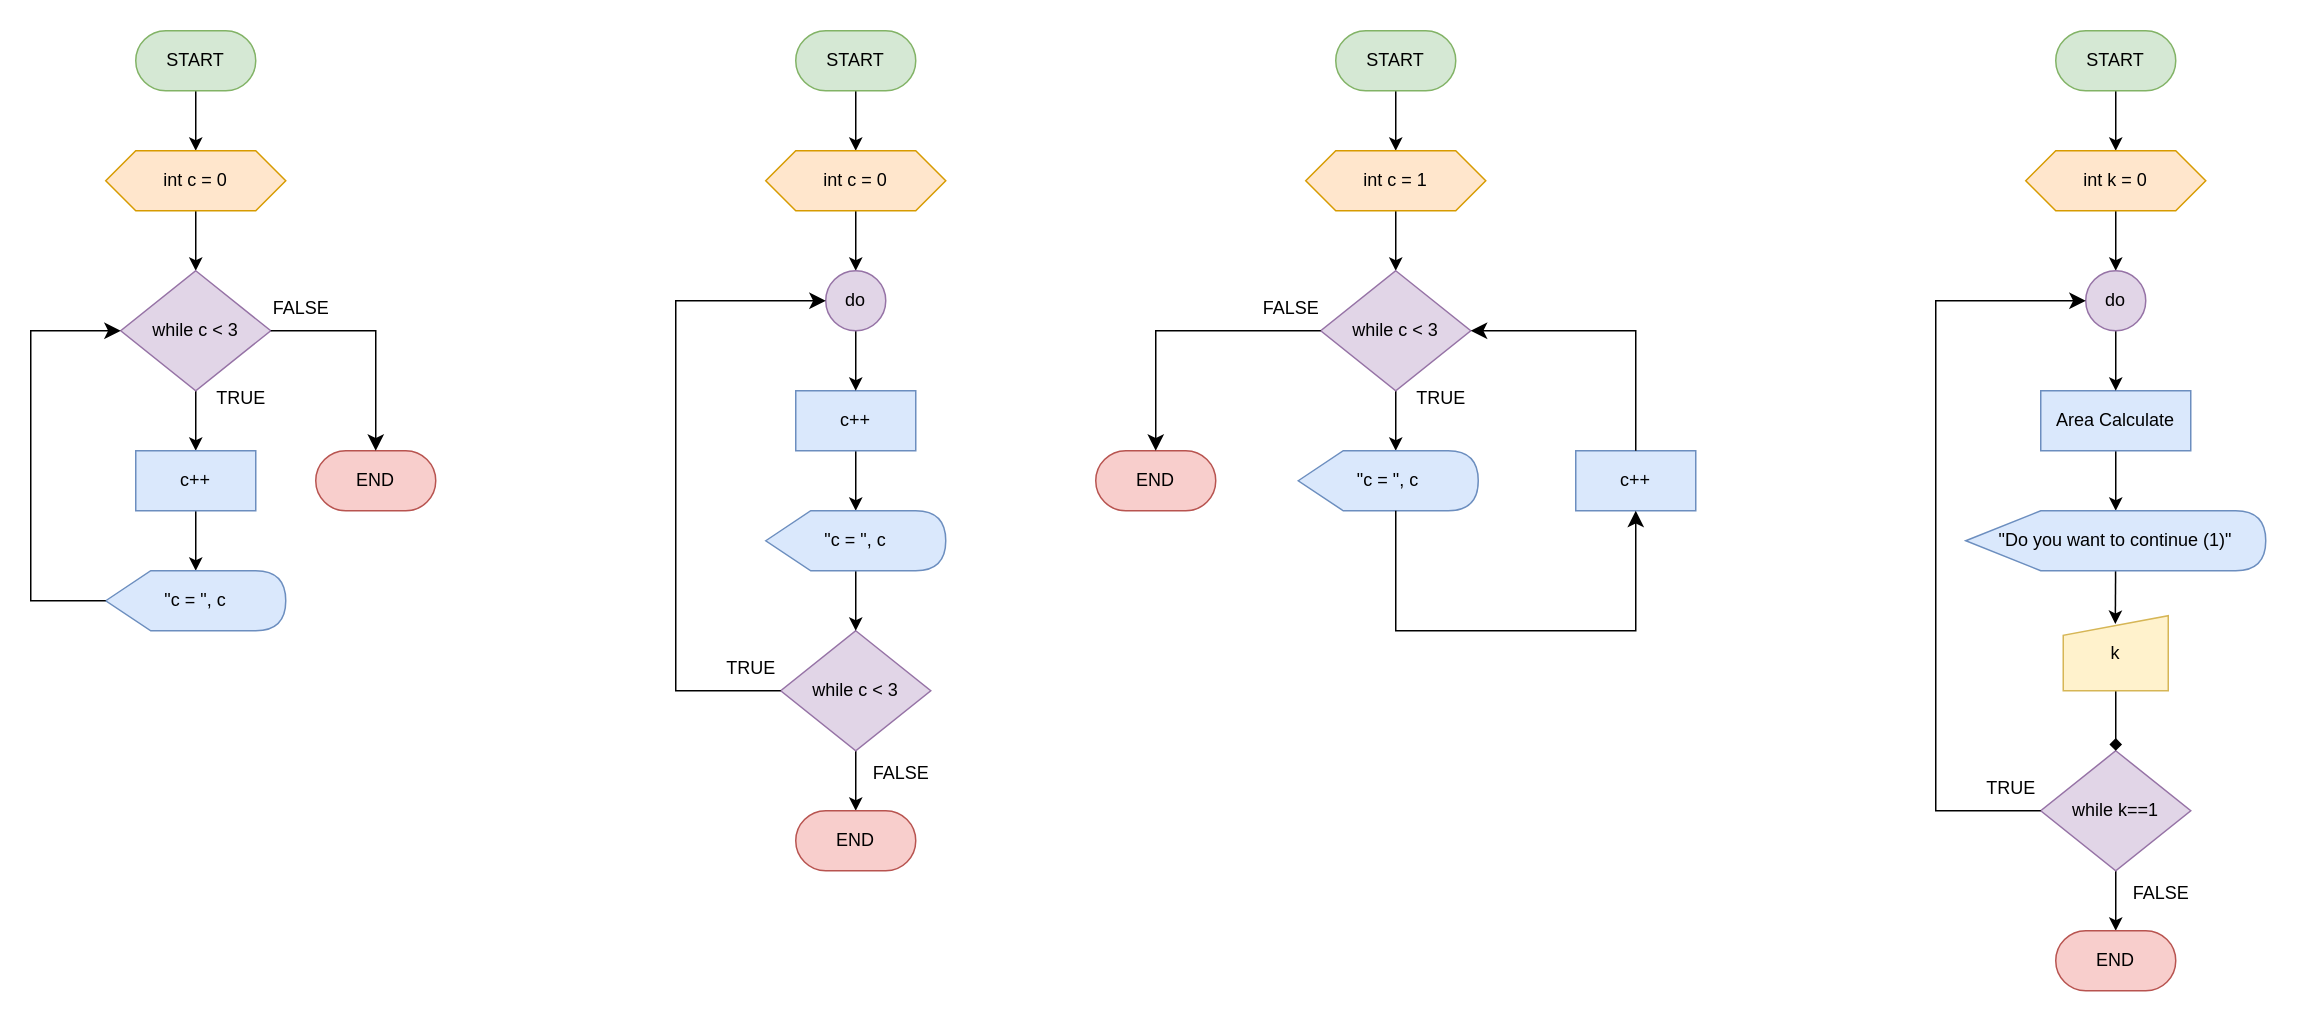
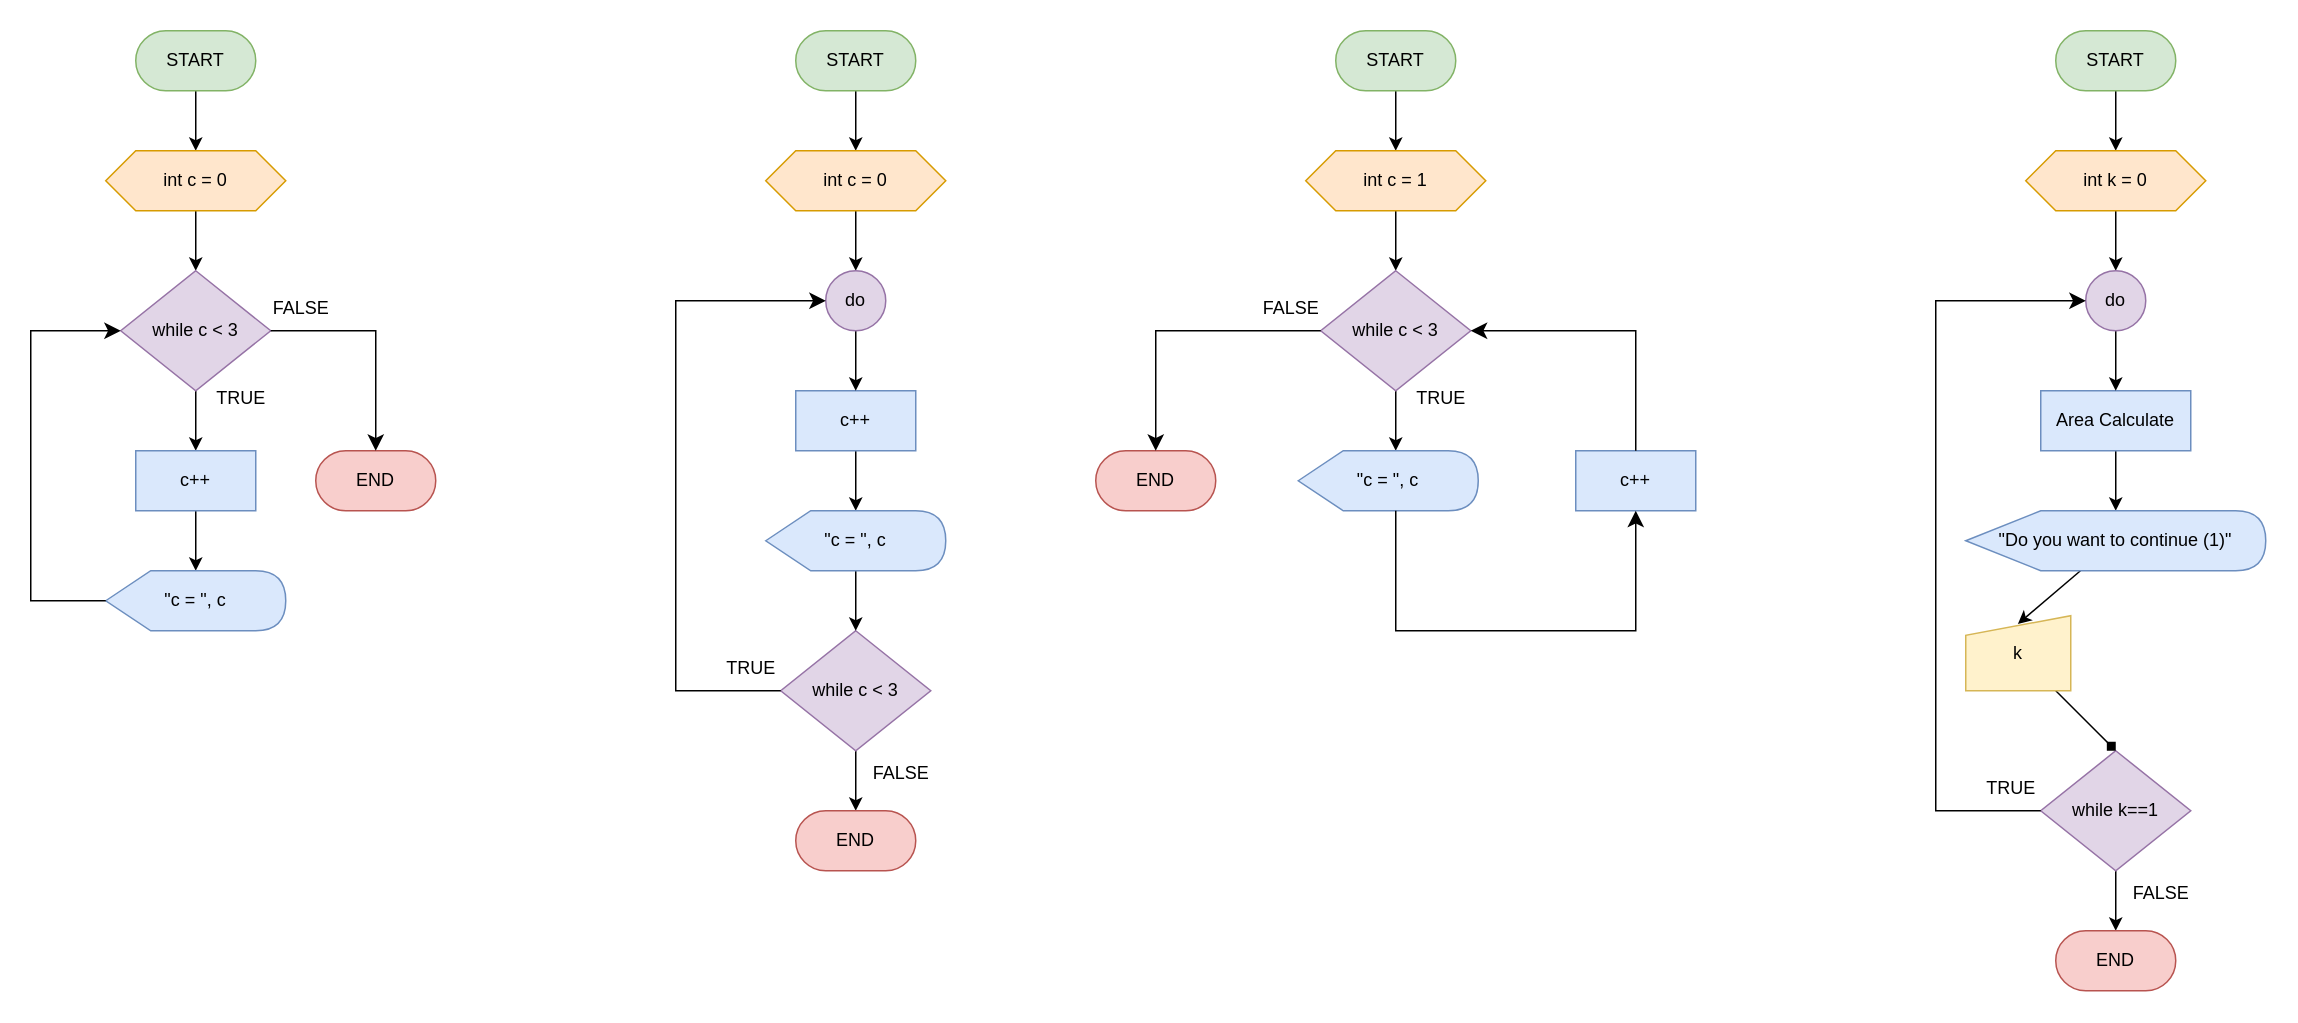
- <mxCell id="63" value="&lt;font color=&quot;#000000&quot;&gt;k&lt;/font&gt;" style="shape=manualInput;whiteSpace=wrap;html=1;fillColor=#fff2cc;strokeColor=#d6b656;size=13;" vertex="1" parent="1"><mxGeometry x="1375" y="410" width="70" height="50" as="geometry" /></mxCell>
+ <mxCell id="63" value="&lt;font color=&quot;#000000&quot;&gt;k&lt;/font&gt;" style="shape=manualInput;whiteSpace=wrap;html=1;fillColor=#fff2cc;strokeColor=#d6b656;size=13;" vertex="1" parent="1"><mxGeometry x="1310" y="410" width="70" height="50" as="geometry" /></mxCell>
